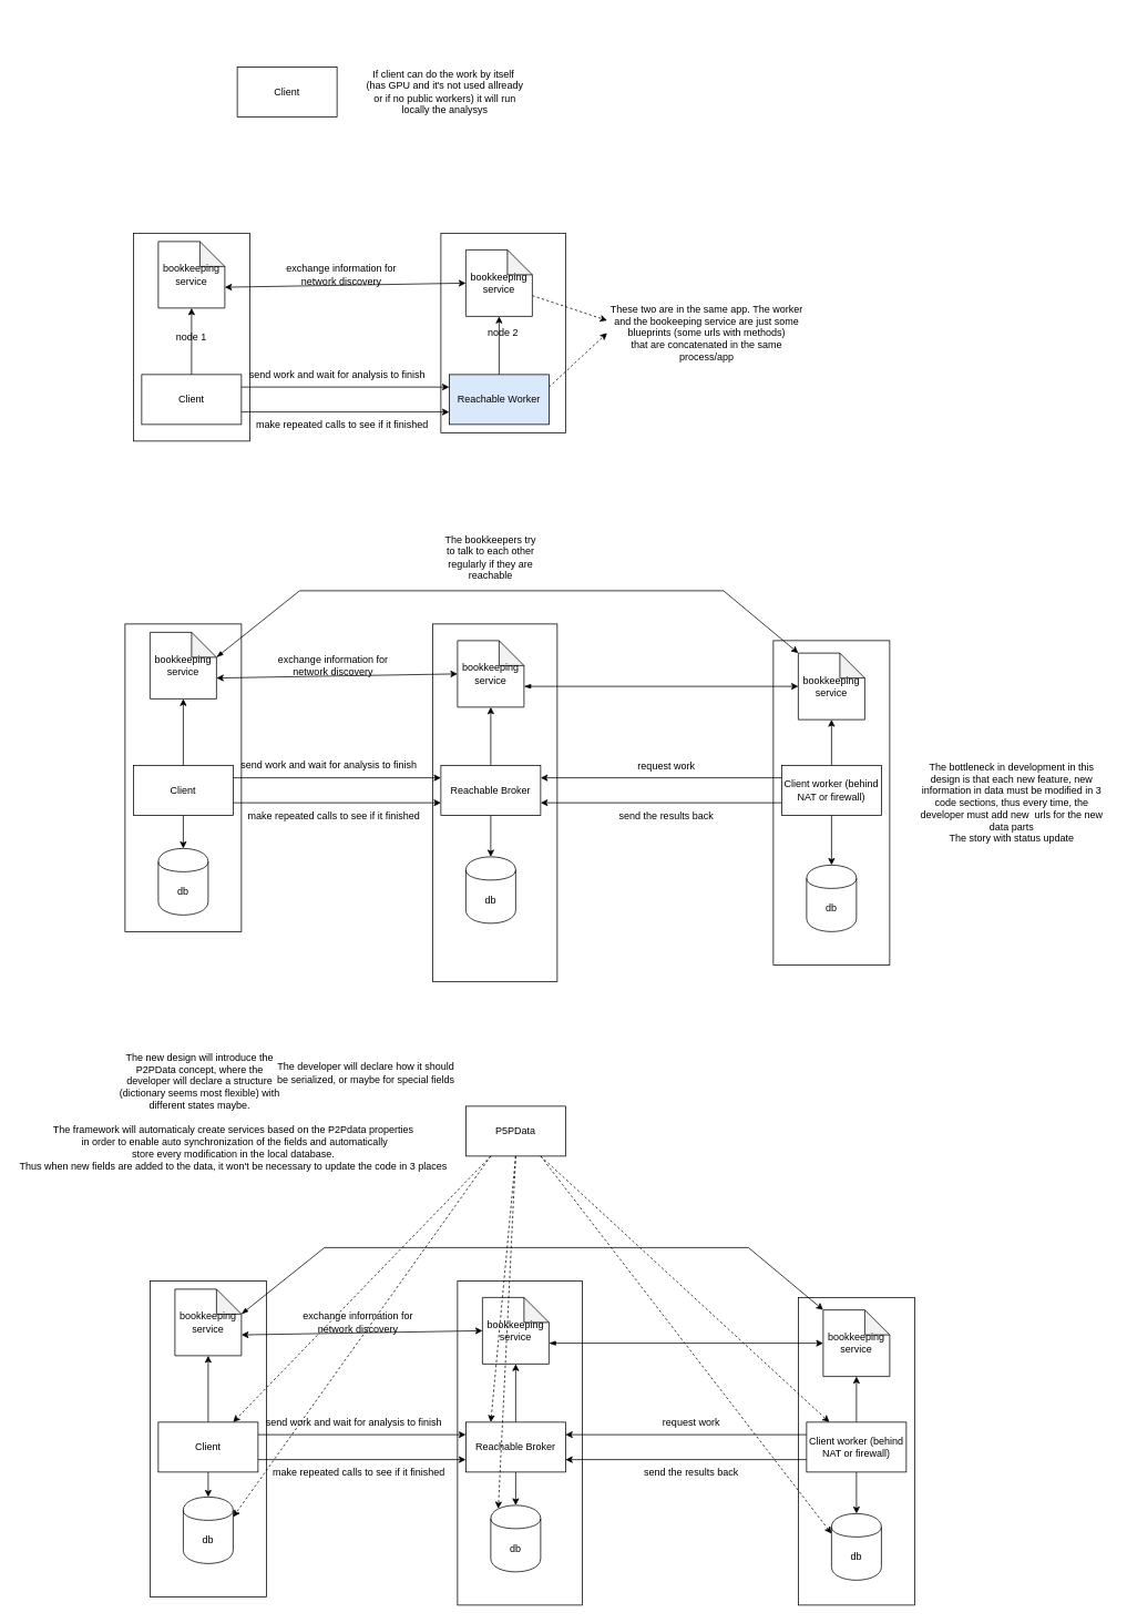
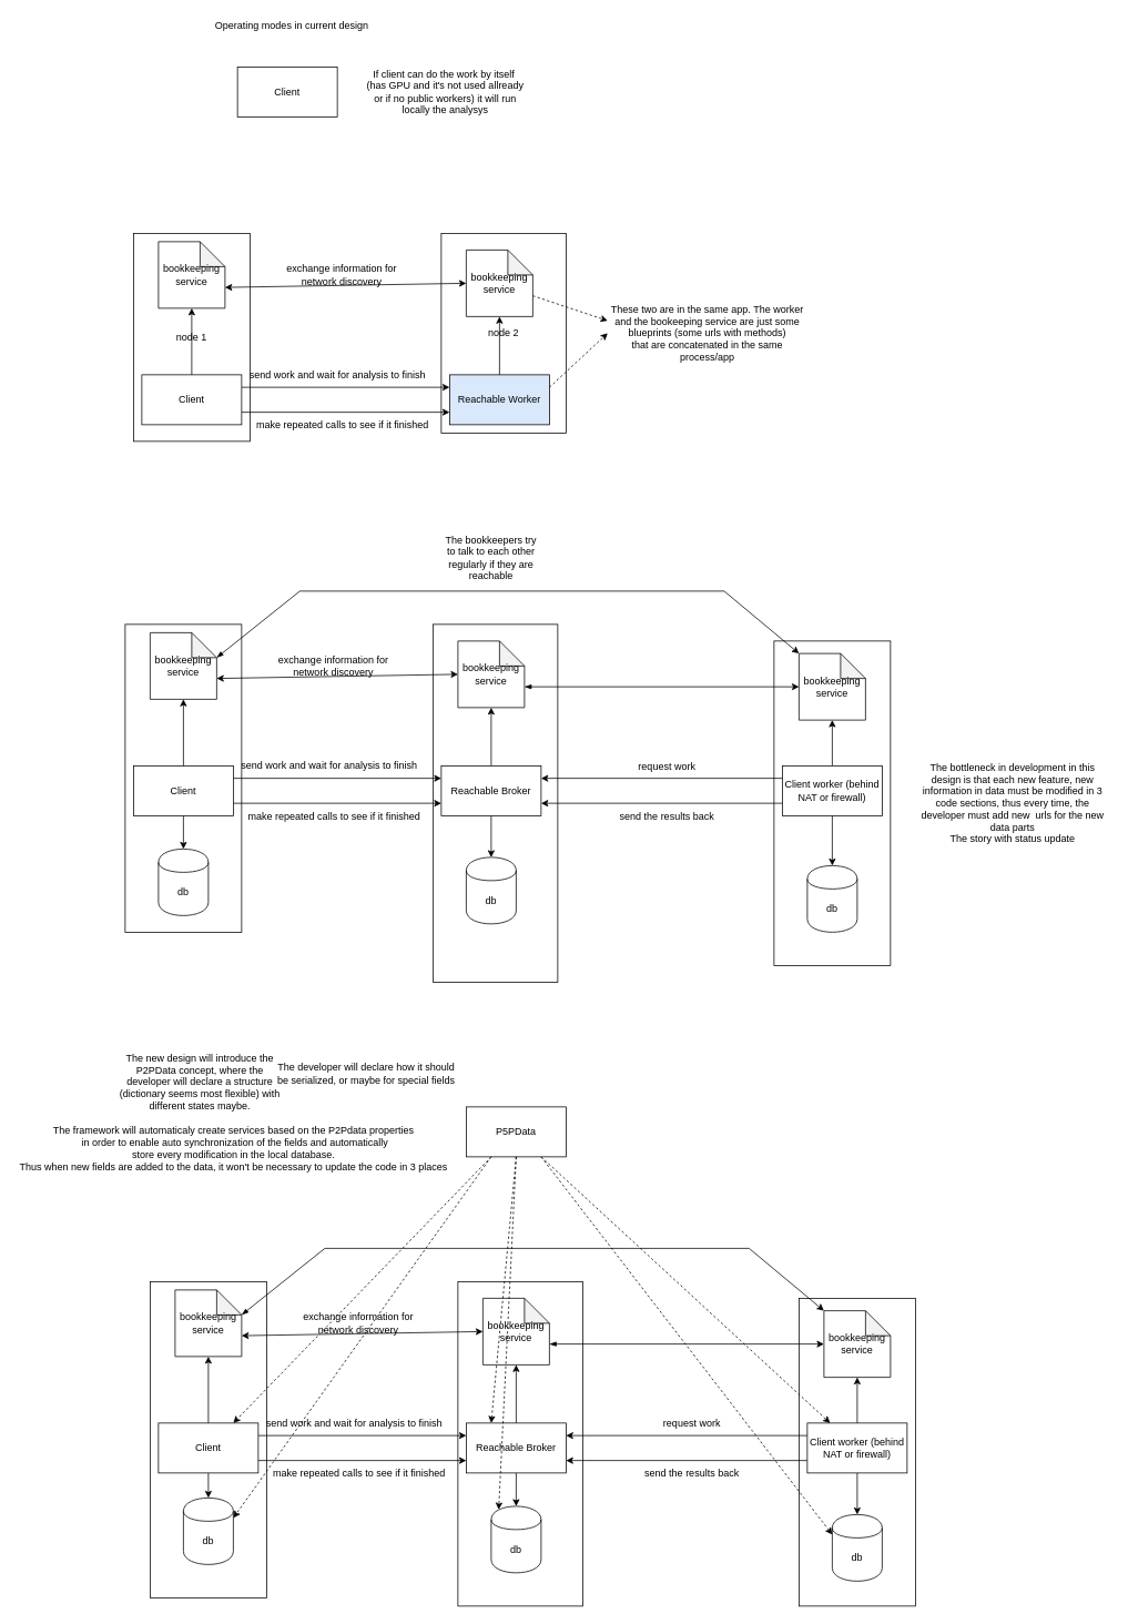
+ <mxCell id="8" value="Operating modes in current design" style="text;html=1;align=center;verticalAlign=middle;resizable=0;points=[];;autosize=1;" vertex="1" parent="1"><mxGeometry x="250" y="20" width="200" height="20" as="geometry" /></mxCell>
